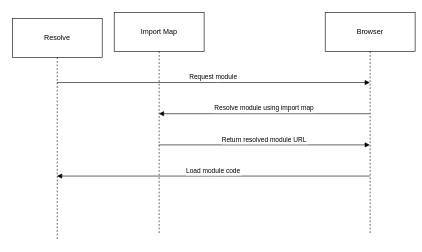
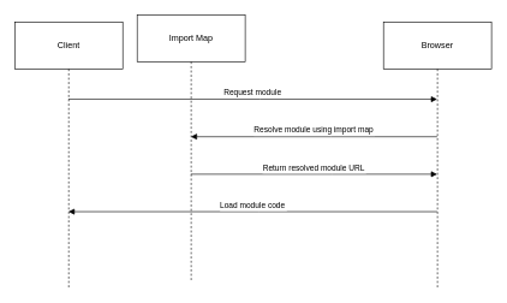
- <mxCell id="2" value="Resolve" style="shape=umlLifeline;perimeter=lifelinePerimeter;whiteSpace=wrap;container=1;dropTarget=0;collapsible=0;recursiveResize=0;outlineConnect=0;portConstraint=eastwest;newEdgeStyle={&quot;edgeStyle&quot;:&quot;elbowEdgeStyle&quot;,&quot;elbow&quot;:&quot;vertical&quot;,&quot;curved&quot;:0,&quot;rounded&quot;:0};size=65;" vertex="1" parent="1"><mxGeometry x="20" y="30" width="150" height="368" as="geometry" /></mxCell>
+ <mxCell id="2" value="Client" style="shape=umlLifeline;perimeter=lifelinePerimeter;whiteSpace=wrap;container=1;dropTarget=0;collapsible=0;recursiveResize=0;outlineConnect=0;portConstraint=eastwest;newEdgeStyle={&quot;edgeStyle&quot;:&quot;elbowEdgeStyle&quot;,&quot;elbow&quot;:&quot;vertical&quot;,&quot;curved&quot;:0,&quot;rounded&quot;:0};size=65;" vertex="1" parent="1"><mxGeometry x="20" y="30" width="150" height="368" as="geometry" /></mxCell>
- <mxCell id="4" value="Browser" style="shape=umlLifeline;perimeter=lifelinePerimeter;whiteSpace=wrap;container=1;dropTarget=0;collapsible=0;recursiveResize=0;outlineConnect=0;portConstraint=eastwest;newEdgeStyle={&quot;edgeStyle&quot;:&quot;elbowEdgeStyle&quot;,&quot;elbow&quot;:&quot;vertical&quot;,&quot;curved&quot;:0,&quot;rounded&quot;:0};size=65;" vertex="1" parent="1"><mxGeometry x="542" y="20" width="150" height="368" as="geometry" /></mxCell>
+ <mxCell id="4" value="Browser" style="shape=umlLifeline;perimeter=lifelinePerimeter;whiteSpace=wrap;container=1;dropTarget=0;collapsible=0;recursiveResize=0;outlineConnect=0;portConstraint=eastwest;newEdgeStyle={&quot;edgeStyle&quot;:&quot;elbowEdgeStyle&quot;,&quot;elbow&quot;:&quot;vertical&quot;,&quot;curved&quot;:0,&quot;rounded&quot;:0};size=65;" vertex="1" parent="1"><mxGeometry x="532" y="30" width="150" height="368" as="geometry" /></mxCell>
